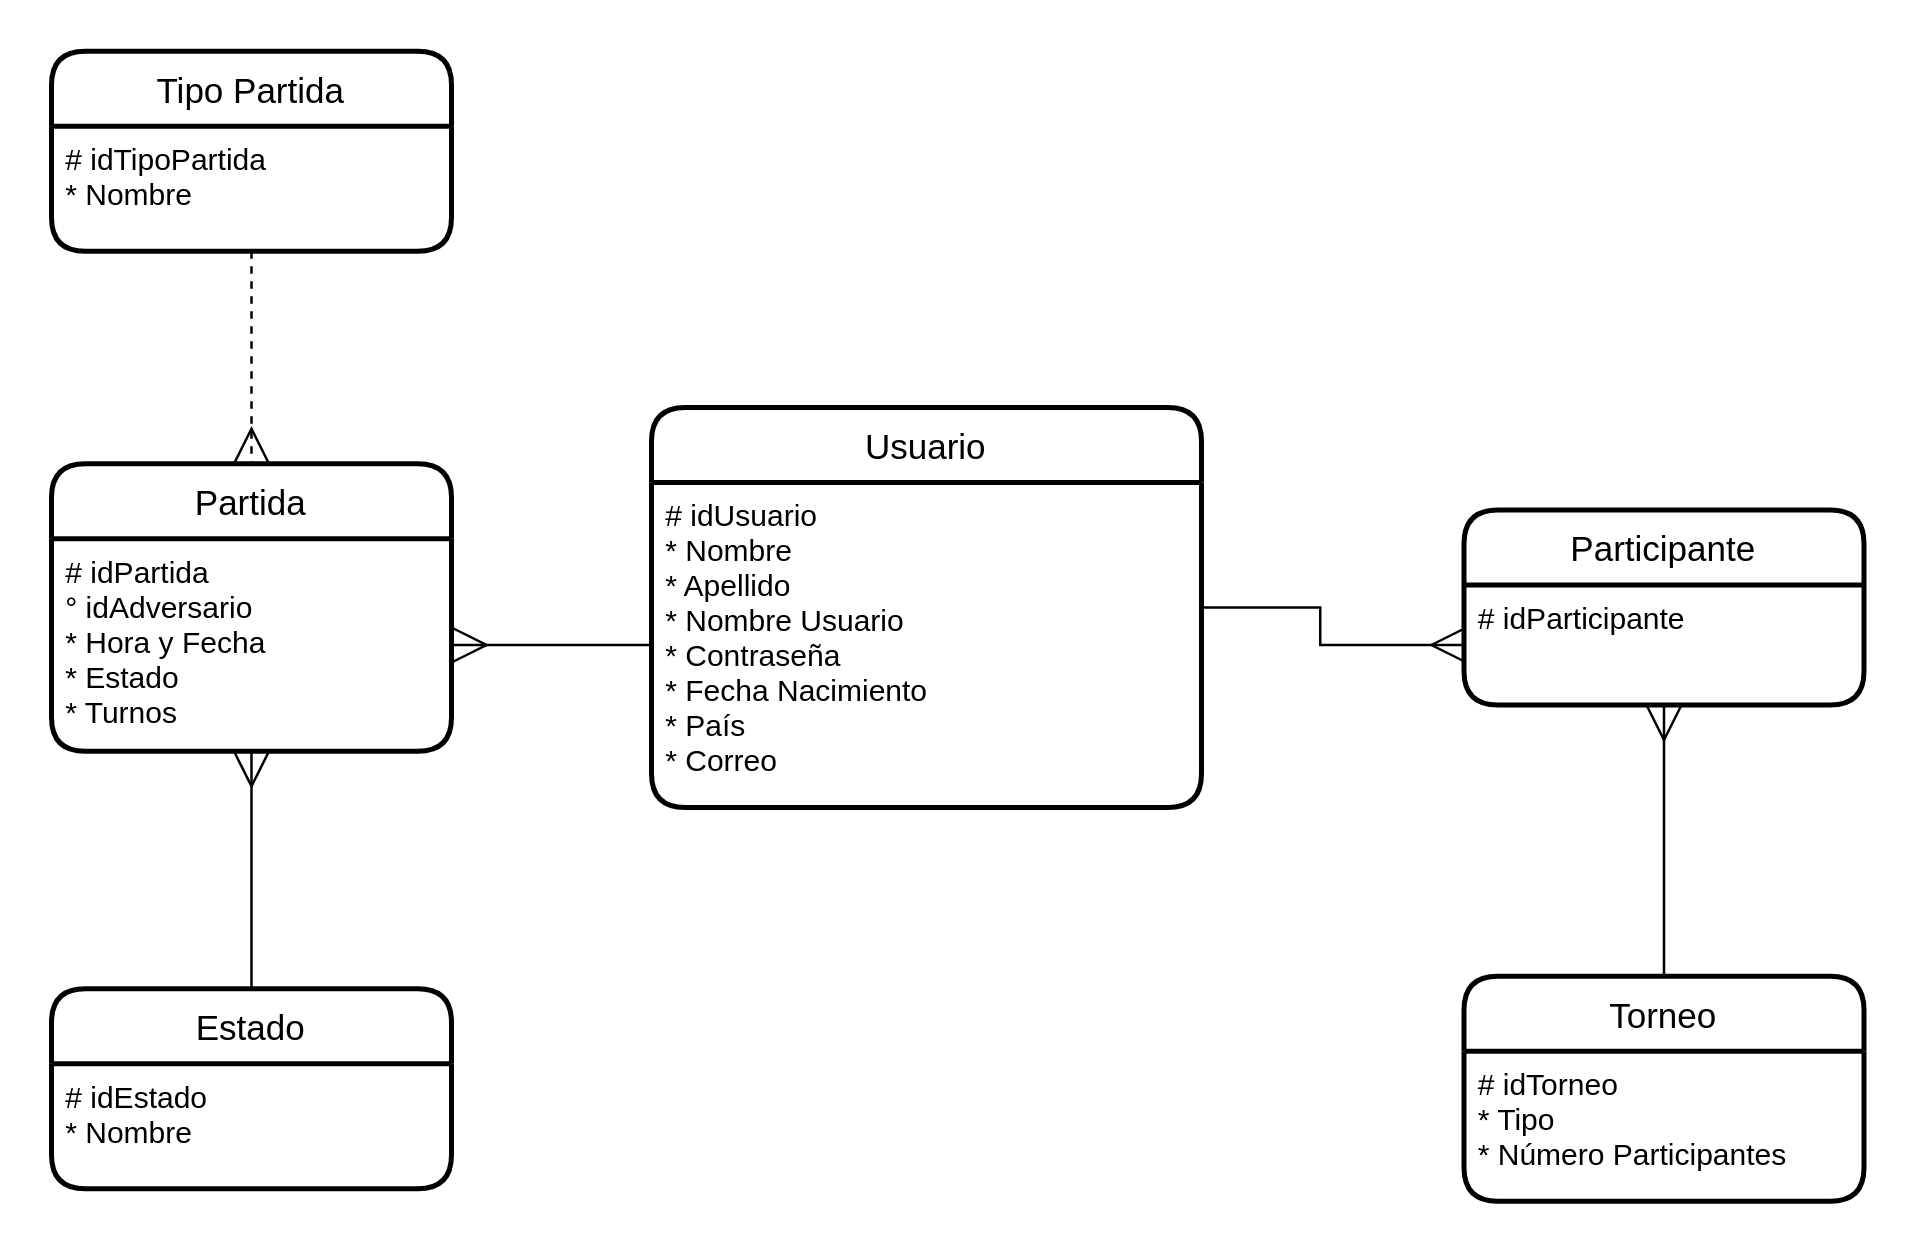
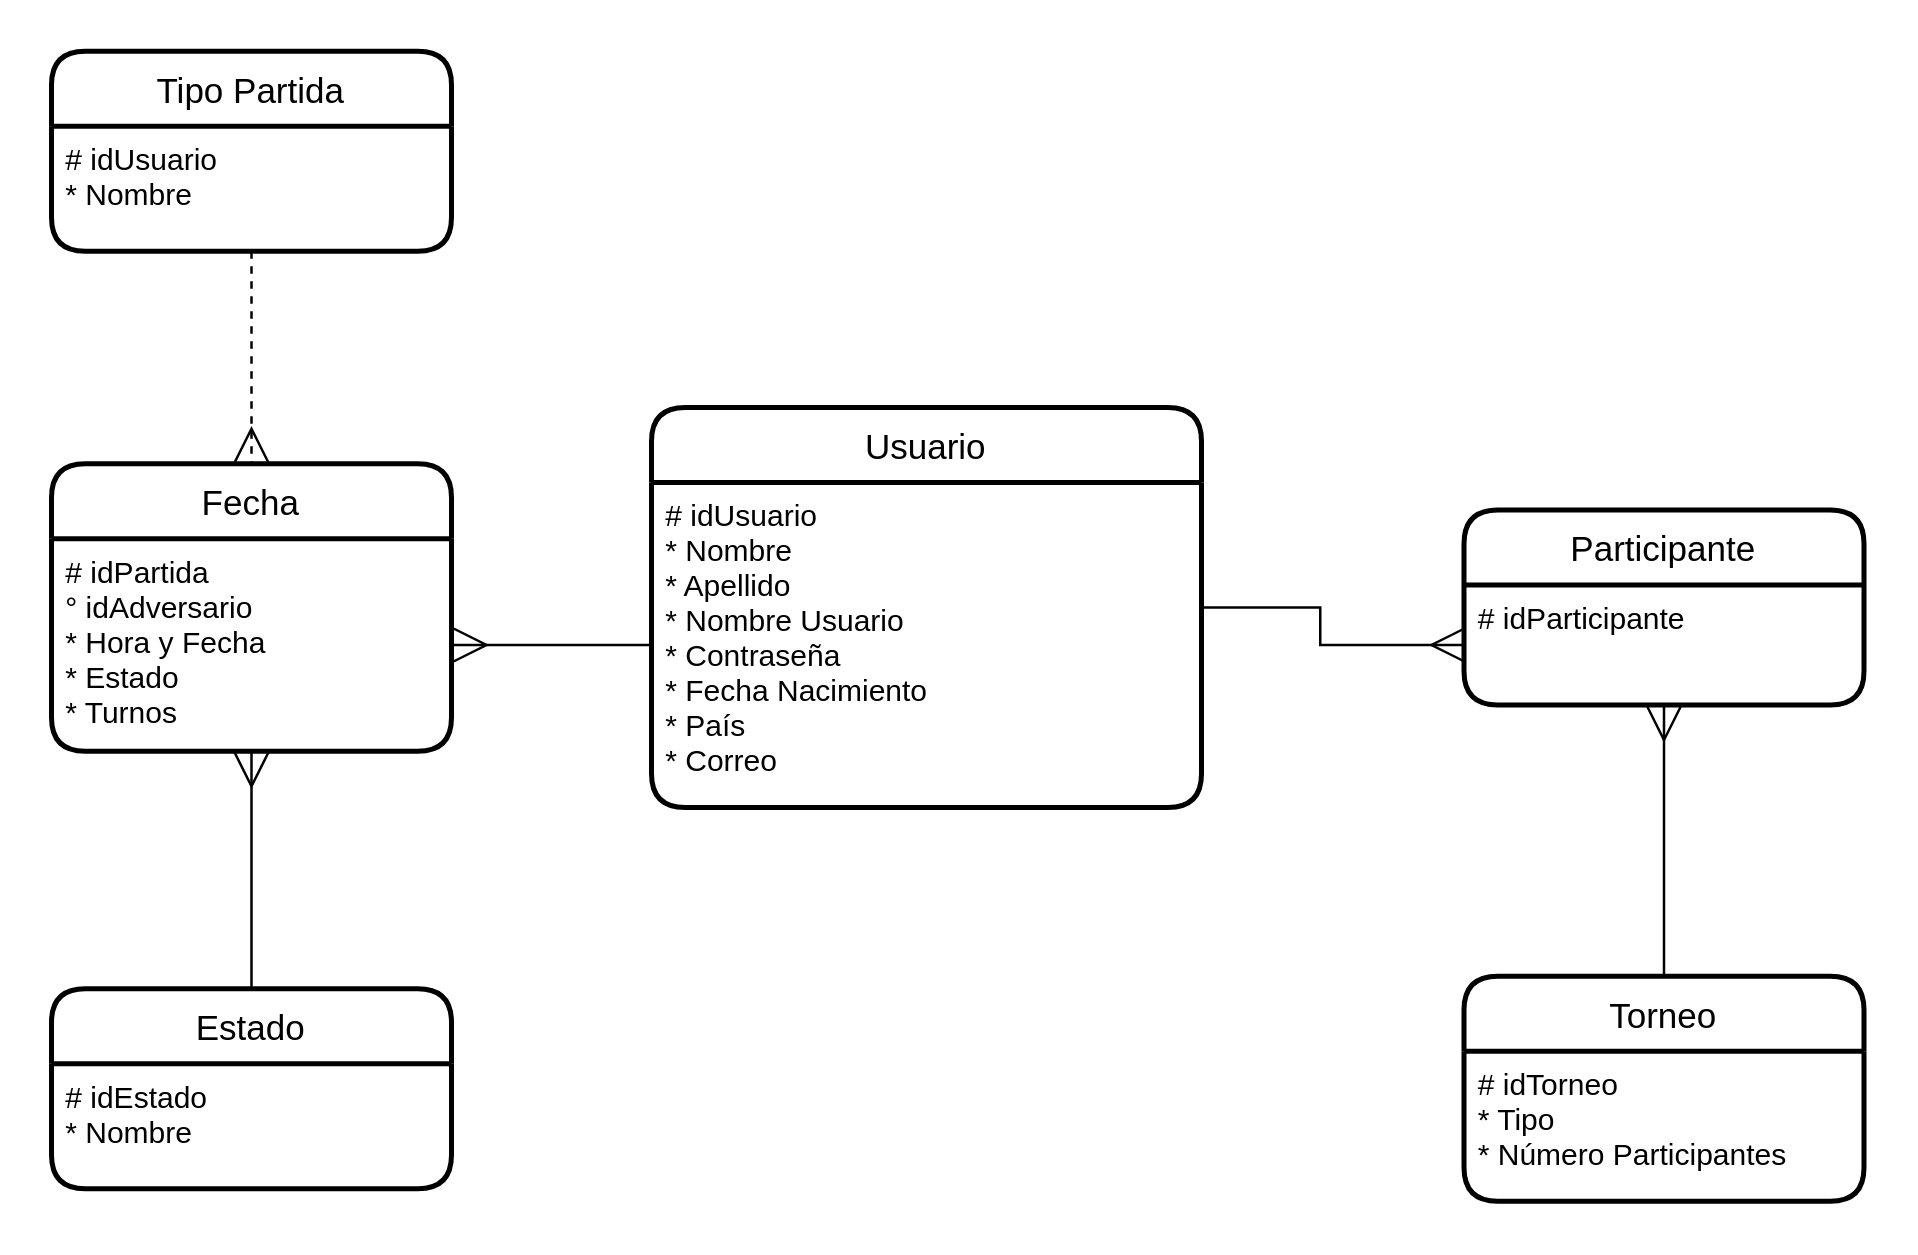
- <mxCell id="11" value="# idTipoPartida&#10;* Nombre" style="align=left;strokeColor=none;fillColor=none;spacingLeft=4;fontSize=12;verticalAlign=top;resizable=0;rotatable=0;part=1;" parent="10" vertex="1"><mxGeometry y="30" width="160" height="50" as="geometry" /></mxCell>
+ <mxCell id="11" value="# idUsuario&#10;* Nombre" style="align=left;strokeColor=none;fillColor=none;spacingLeft=4;fontSize=12;verticalAlign=top;resizable=0;rotatable=0;part=1;" parent="10" vertex="1"><mxGeometry y="30" width="160" height="50" as="geometry" /></mxCell>
- <mxCell id="5" value="Partida" style="swimlane;childLayout=stackLayout;horizontal=1;startSize=30;horizontalStack=0;rounded=1;fontSize=14;fontStyle=0;strokeWidth=2;resizeParent=0;resizeLast=1;shadow=0;dashed=0;align=center;" parent="1" vertex="1"><mxGeometry x="20" y="185" width="160" height="115" as="geometry" /></mxCell>
+ <mxCell id="5" value="Fecha" style="swimlane;childLayout=stackLayout;horizontal=1;startSize=30;horizontalStack=0;rounded=1;fontSize=14;fontStyle=0;strokeWidth=2;resizeParent=0;resizeLast=1;shadow=0;dashed=0;align=center;" parent="1" vertex="1"><mxGeometry x="20" y="185" width="160" height="115" as="geometry" /></mxCell>
